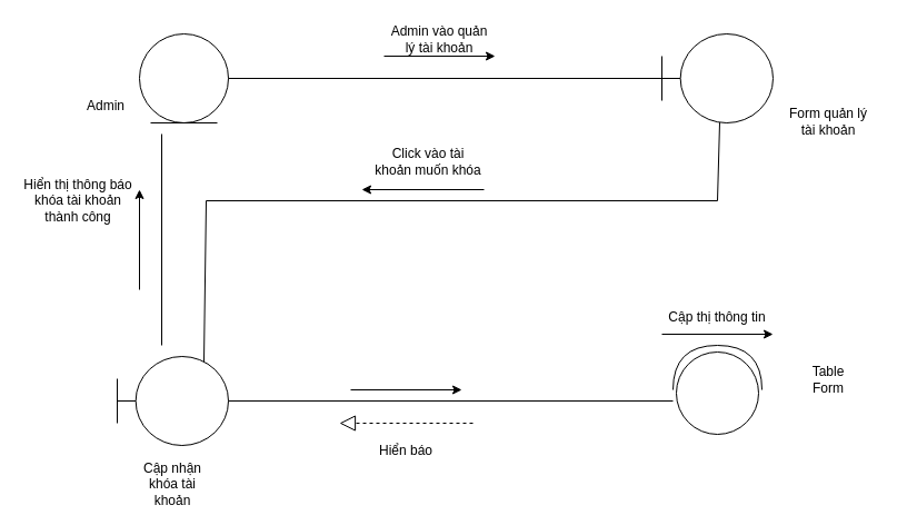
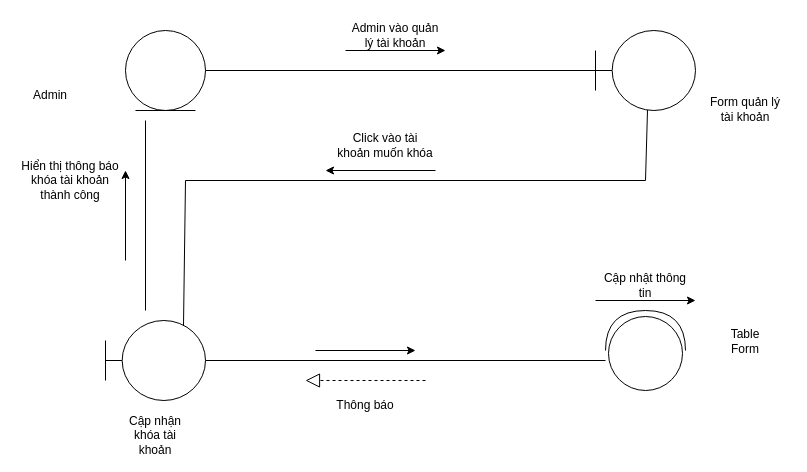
- <mxCell id="3" value="Admin" style="text;html=1;strokeColor=none;fillColor=none;align=center;verticalAlign=middle;whiteSpace=wrap;rounded=0;" parent="1" vertex="1"><mxGeometry y="80" width="60" height="30" as="geometry" x="65" /></mxCell>
+ <mxCell id="3" value="Admin" style="text;html=1;strokeColor=none;fillColor=none;align=center;verticalAlign=middle;whiteSpace=wrap;rounded=0;" parent="1" vertex="1"><mxGeometry x="20" y="80" width="60" height="30" as="geometry" /></mxCell>
- <mxCell id="18" value="Cập thị thông tin" style="text;html=1;strokeColor=none;fillColor=none;align=center;verticalAlign=middle;whiteSpace=wrap;rounded=0;" parent="16" vertex="1"><mxGeometry width="100" height="30" as="geometry" /></mxCell>
+ <mxCell id="18" value="Cập nhật thông tin" style="text;html=1;strokeColor=none;fillColor=none;align=center;verticalAlign=middle;whiteSpace=wrap;rounded=0;" parent="16" vertex="1"><mxGeometry width="100" height="30" as="geometry" /></mxCell>
- <mxCell id="24" value="Hiển báo" style="text;html=1;strokeColor=none;fillColor=none;align=center;verticalAlign=middle;whiteSpace=wrap;rounded=0;" parent="1" vertex="1"><mxGeometry x="335" y="390" width="60" height="30" as="geometry" /></mxCell>
+ <mxCell id="24" value="Thông báo" style="text;html=1;strokeColor=none;fillColor=none;align=center;verticalAlign=middle;whiteSpace=wrap;rounded=0;" parent="1" vertex="1"><mxGeometry x="335" y="390" width="60" height="30" as="geometry" /></mxCell>
